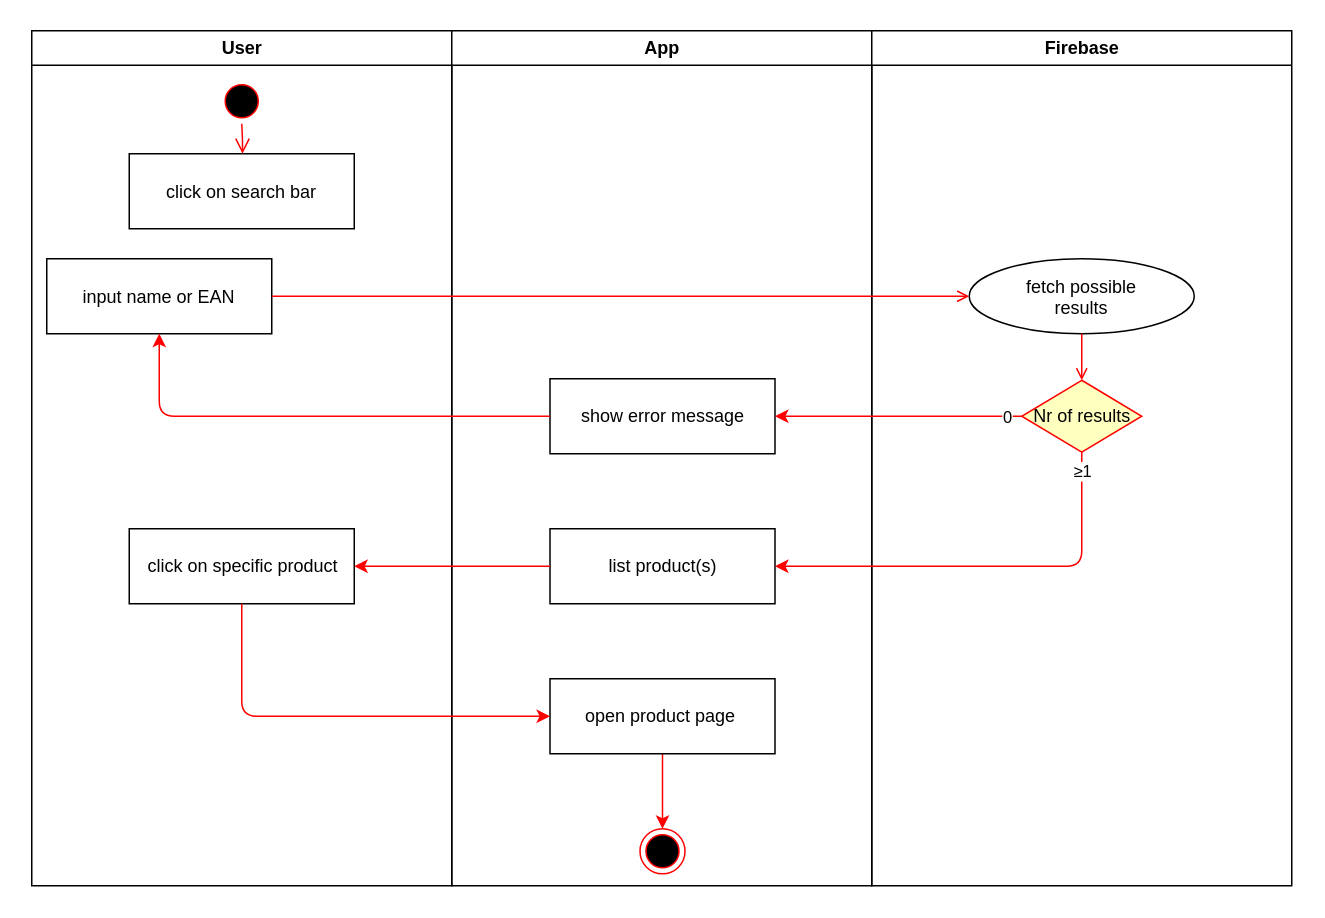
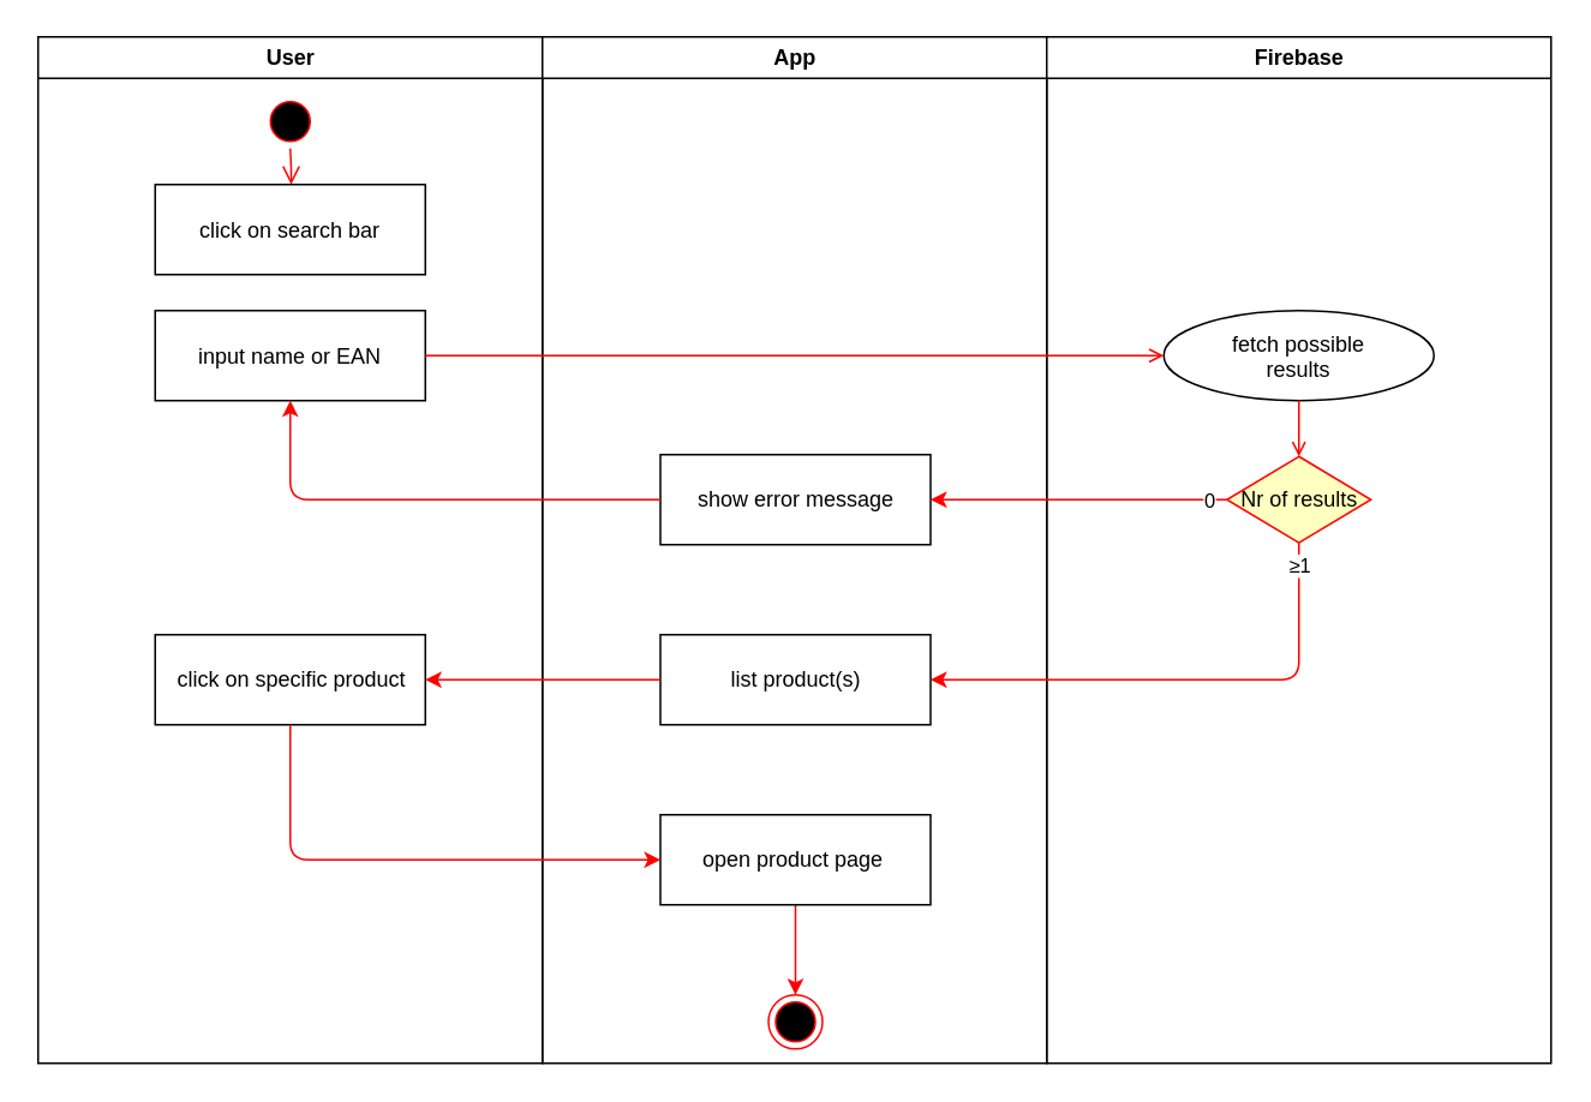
- <mxCell id="6" value="input name or EAN" style="" parent="2" vertex="1"><mxGeometry x="10" y="152" width="150" height="50" as="geometry" /></mxCell>
+ <mxCell id="6" value="input name or EAN" style="" parent="2" vertex="1"><mxGeometry x="65" y="152" width="150" height="50" as="geometry" /></mxCell>
